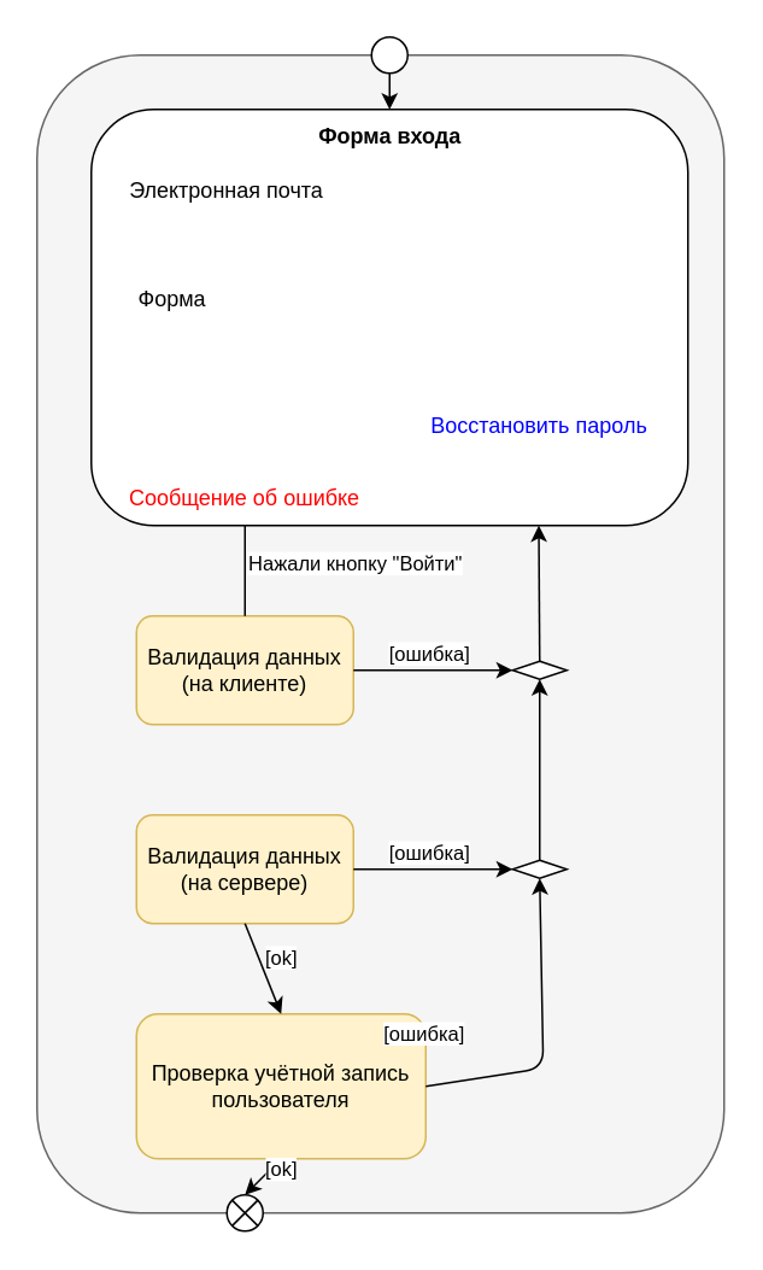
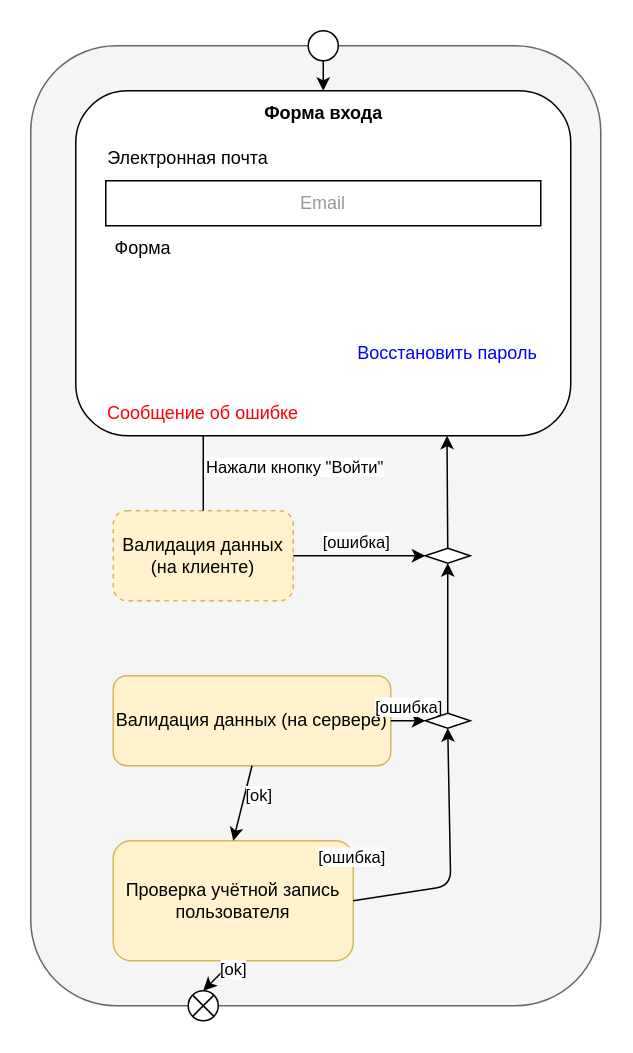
+ <mxCell id="6" value="&lt;font color=&quot;#999999&quot;&gt;Email&lt;/font&gt;" style="rounded=0;whiteSpace=wrap;html=1;" parent="1" vertex="1"><mxGeometry x="70" y="120" width="290" height="30" as="geometry" /></mxCell>
- <mxCell id="12" value="Валидация данных (на клиенте)" style="rounded=1;whiteSpace=wrap;html=1;fillColor=#fff2cc;strokeColor=#d6b656;" parent="1" vertex="1"><mxGeometry x="75" y="340" width="120" height="60" as="geometry" /></mxCell>
+ <mxCell id="12" value="Валидация данных (на клиенте)" style="rounded=1;whiteSpace=wrap;html=1;fillColor=#fff2cc;strokeColor=#d6b656;dashed=1;" parent="1" vertex="1"><mxGeometry x="75" y="340" width="120" height="60" as="geometry" /></mxCell>
- <mxCell id="19" value="Валидация данных (на сервере)" style="rounded=1;whiteSpace=wrap;html=1;fillColor=#fff2cc;strokeColor=#d6b656;" parent="1" vertex="1"><mxGeometry x="75" y="450" width="120" height="60" as="geometry" /></mxCell>
+ <mxCell id="19" value="Валидация данных (на сервере)" style="rounded=1;whiteSpace=wrap;html=1;fillColor=#fff2cc;strokeColor=#d6b656;" parent="1" vertex="1"><mxGeometry x="75" y="450" width="185" height="60" as="geometry" /></mxCell>
